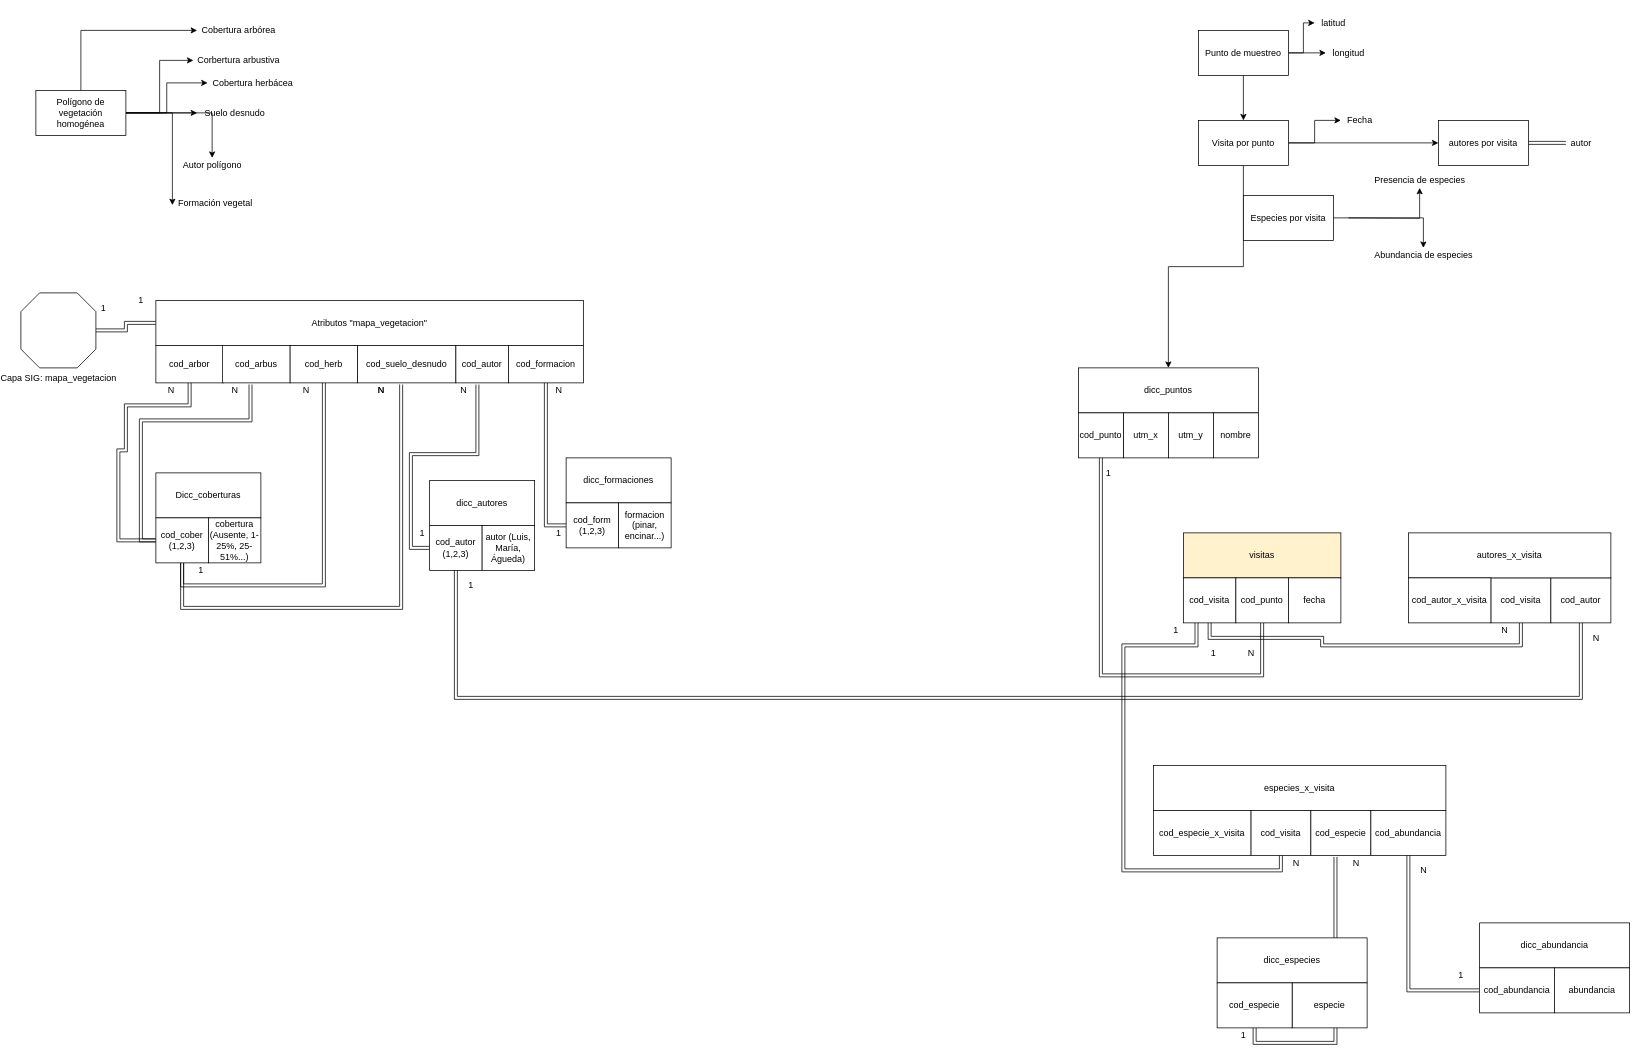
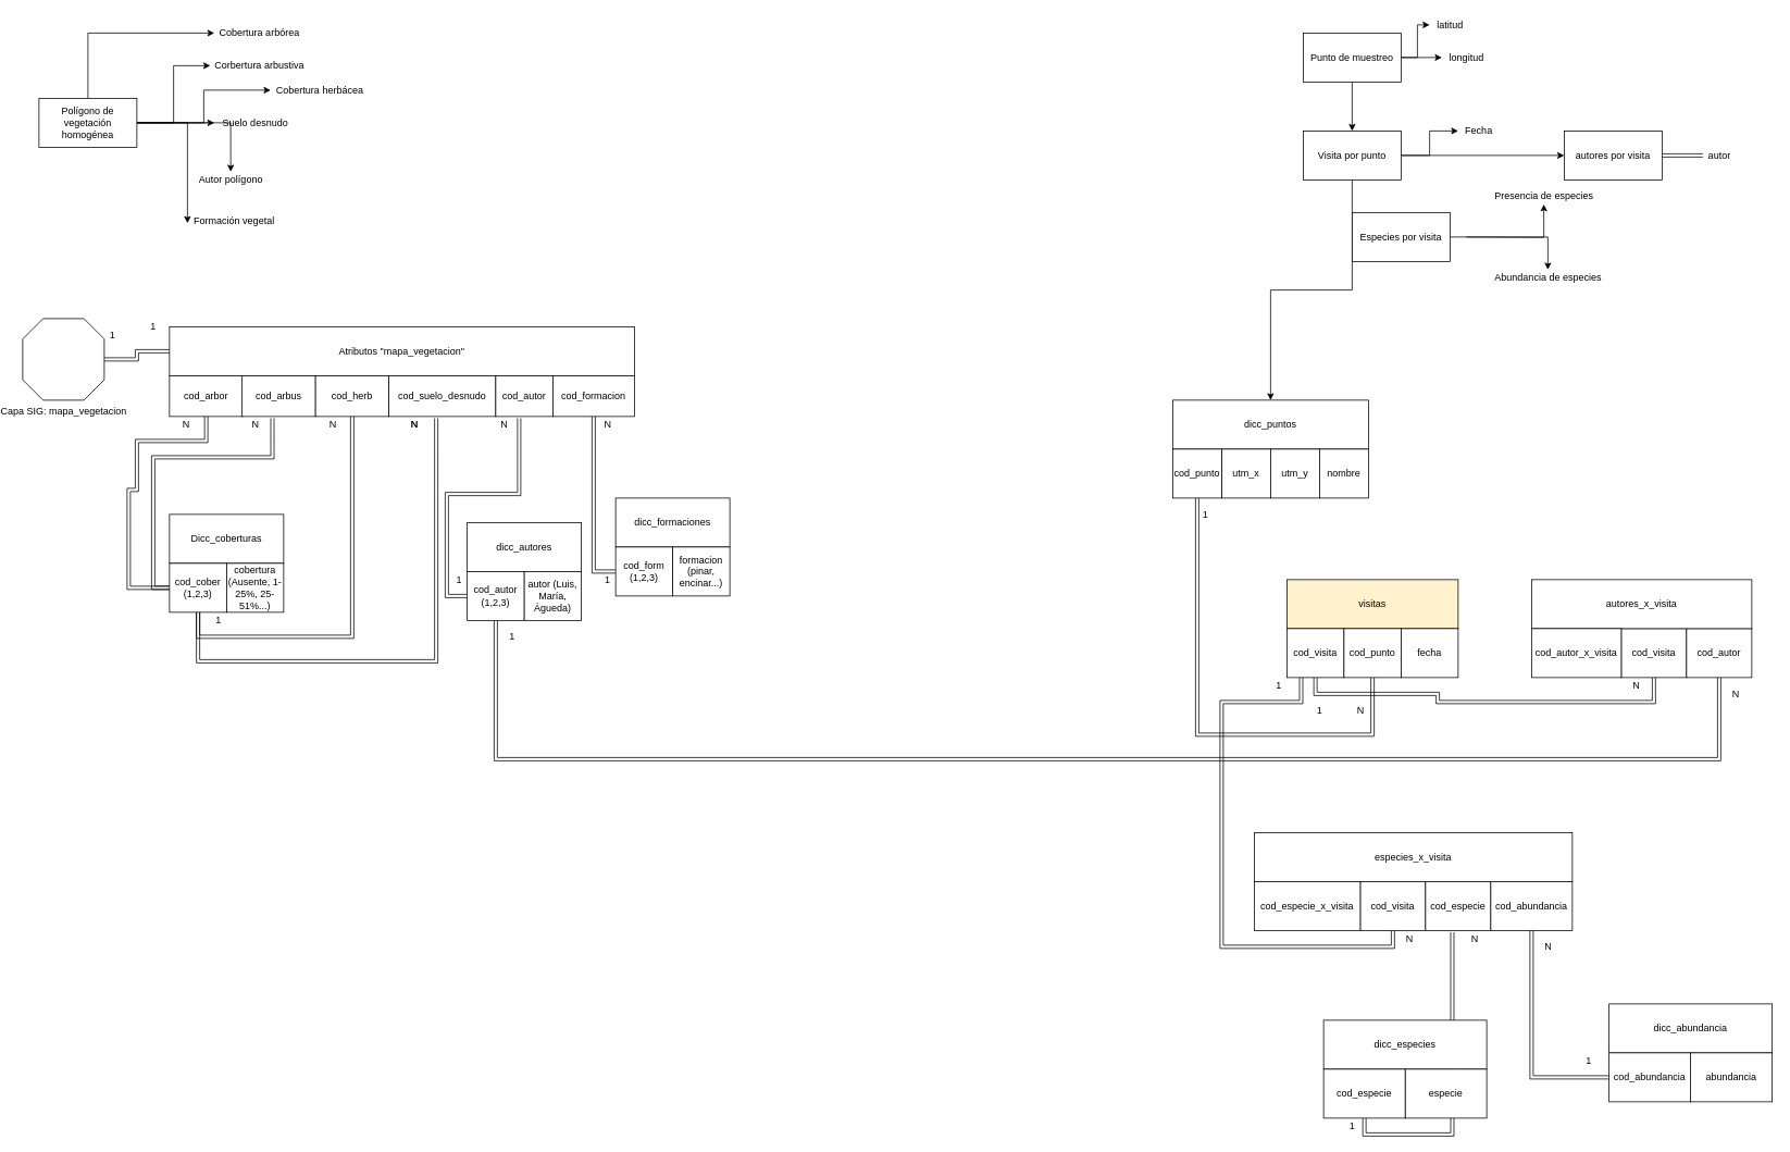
- <mxCell id="11" value="Cobertura herbácea" style="text;html=1;align=center;verticalAlign=middle;resizable=0;points=[];autosize=1;" vertex="1" parent="1"><mxGeometry x="269" y="100" width="120" height="20" as="geometry" /></mxCell>
+ <mxCell id="11" value="Cobertura herbácea" style="text;html=1;align=center;verticalAlign=middle;resizable=0;points=[];autosize=1;" vertex="1" parent="1"><mxGeometry x="324" y="100" width="120" height="20" as="geometry" /></mxCell>
